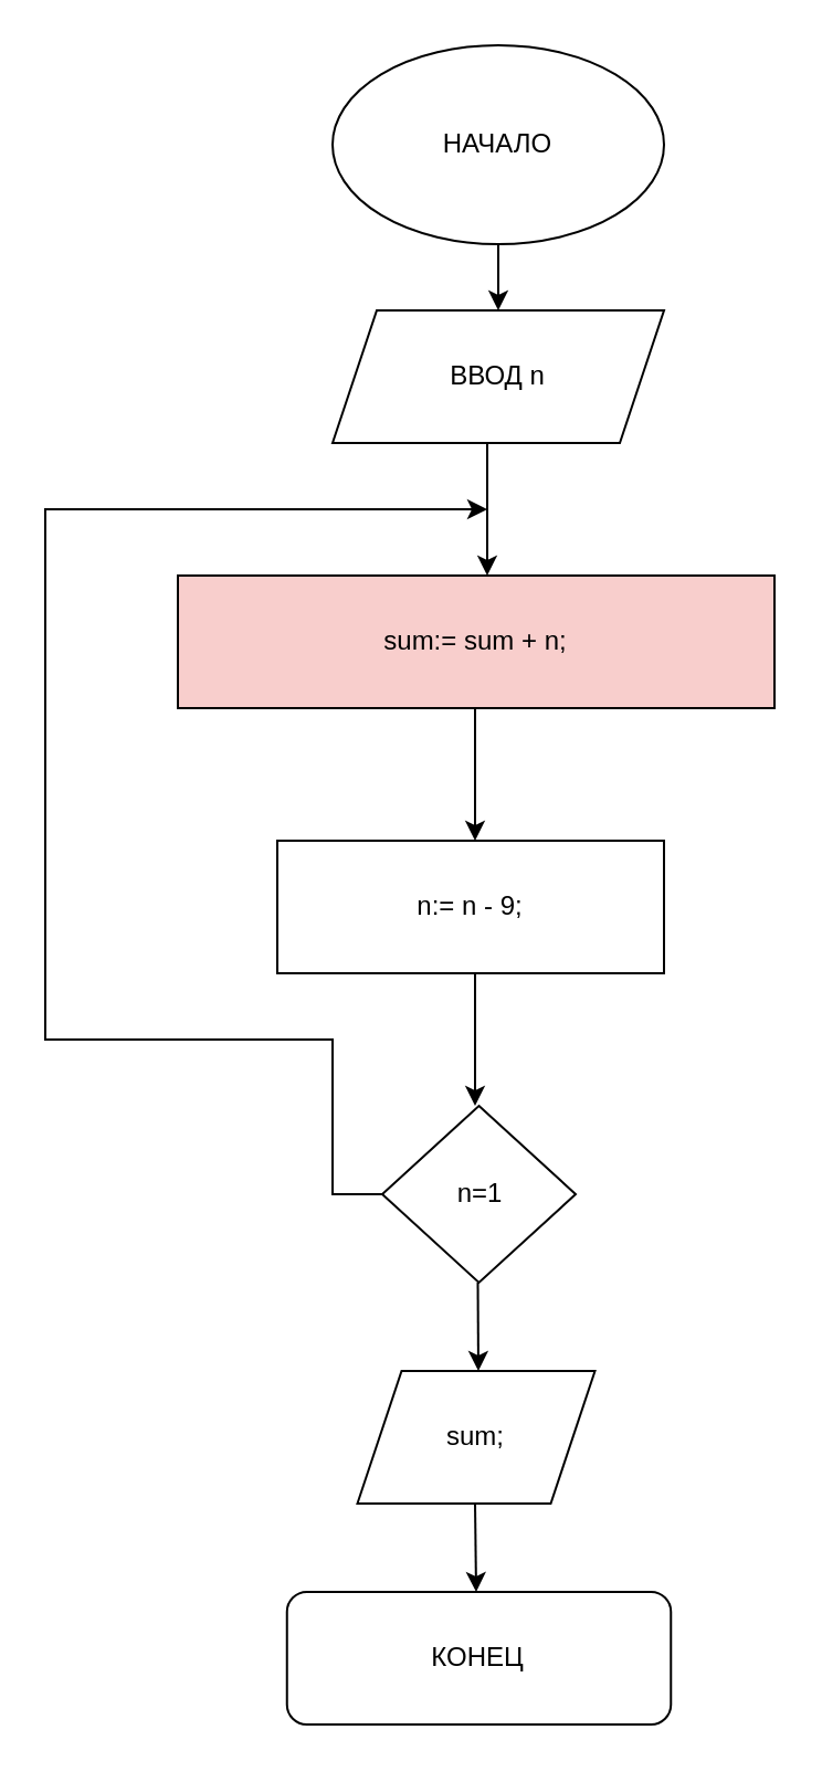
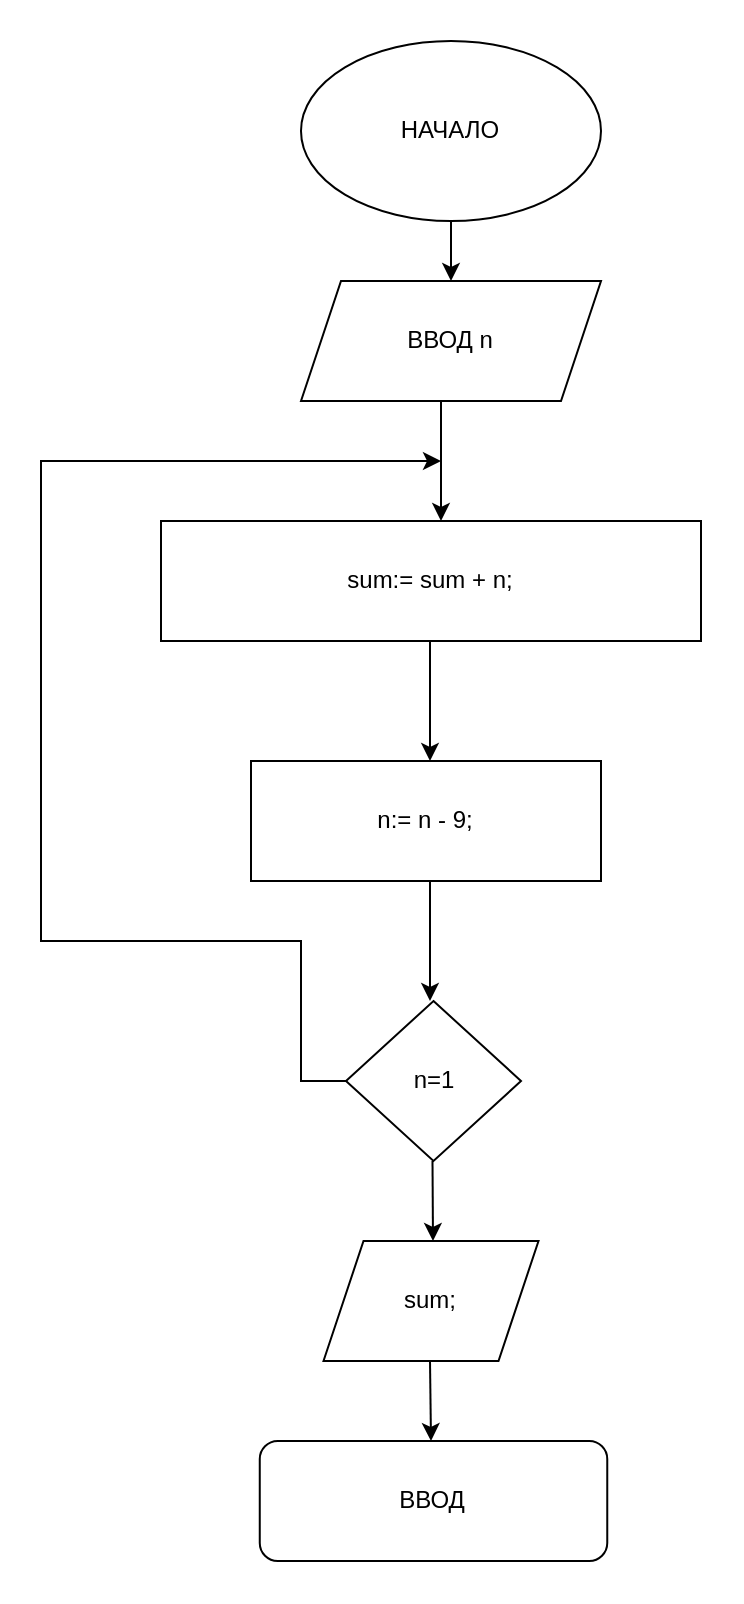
- <mxCell id="6" value="sum:= sum + n;" style="rounded=0;whiteSpace=wrap;html=1;fillColor=#f8cecc;" vertex="1" parent="1"><mxGeometry x="80" y="260" width="270" height="60" as="geometry" /></mxCell>
+ <mxCell id="6" value="sum:= sum + n;" style="rounded=0;whiteSpace=wrap;html=1;" vertex="1" parent="1"><mxGeometry x="80" y="260" width="270" height="60" as="geometry" /></mxCell>
- <mxCell id="15" value="КОНЕЦ" style="rounded=1;whiteSpace=wrap;html=1;" vertex="1" parent="1"><mxGeometry x="129.38" y="720" width="173.75" height="60" as="geometry" /></mxCell>
+ <mxCell id="15" value="ВВОД" style="rounded=1;whiteSpace=wrap;html=1;" vertex="1" parent="1"><mxGeometry x="129.38" y="720" width="173.75" height="60" as="geometry" /></mxCell>
